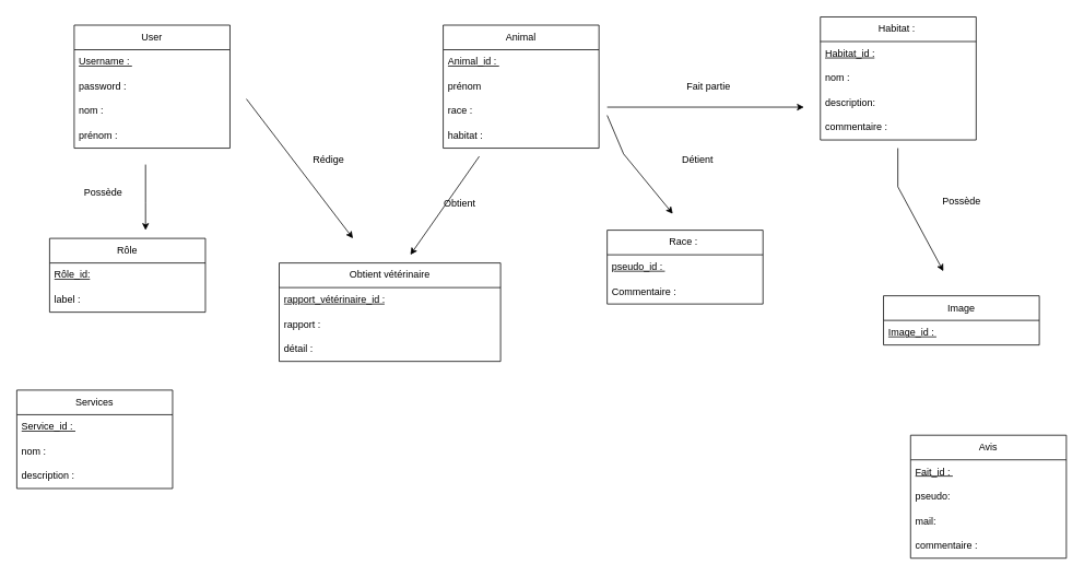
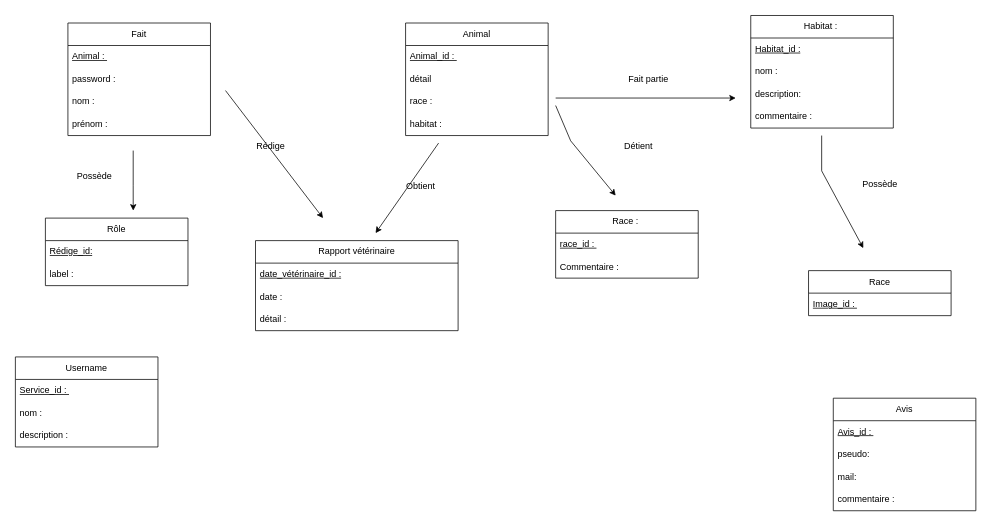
- <mxCell id="2" value="User" style="swimlane;fontStyle=0;childLayout=stackLayout;horizontal=1;startSize=30;horizontalStack=0;resizeParent=1;resizeParentMax=0;resizeLast=0;collapsible=1;marginBottom=0;whiteSpace=wrap;html=1;" vertex="1" parent="1"><mxGeometry x="90" y="30" width="190" height="150" as="geometry" /></mxCell>
+ <mxCell id="2" value="Fait" style="swimlane;fontStyle=0;childLayout=stackLayout;horizontal=1;startSize=30;horizontalStack=0;resizeParent=1;resizeParentMax=0;resizeLast=0;collapsible=1;marginBottom=0;whiteSpace=wrap;html=1;" vertex="1" parent="1"><mxGeometry x="90" y="30" width="190" height="150" as="geometry" /></mxCell>
- <mxCell id="3" value="&lt;u&gt;Username :&amp;nbsp;&lt;/u&gt;" style="text;strokeColor=none;fillColor=none;align=left;verticalAlign=middle;spacingLeft=4;spacingRight=4;overflow=hidden;points=[[0,0.5],[1,0.5]];portConstraint=eastwest;rotatable=0;whiteSpace=wrap;html=1;" vertex="1" parent="2"><mxGeometry y="30" width="190" height="30" as="geometry" /></mxCell>
+ <mxCell id="3" value="&lt;u&gt;Animal :&amp;nbsp;&lt;/u&gt;" style="text;strokeColor=none;fillColor=none;align=left;verticalAlign=middle;spacingLeft=4;spacingRight=4;overflow=hidden;points=[[0,0.5],[1,0.5]];portConstraint=eastwest;rotatable=0;whiteSpace=wrap;html=1;" vertex="1" parent="2"><mxGeometry y="30" width="190" height="30" as="geometry" /></mxCell>
- <mxCell id="17" value="prénom" style="text;strokeColor=none;fillColor=none;align=left;verticalAlign=middle;spacingLeft=4;spacingRight=4;overflow=hidden;points=[[0,0.5],[1,0.5]];portConstraint=eastwest;rotatable=0;whiteSpace=wrap;html=1;" vertex="1" parent="15"><mxGeometry y="60" width="190" height="30" as="geometry" /></mxCell>
+ <mxCell id="17" value="détail" style="text;strokeColor=none;fillColor=none;align=left;verticalAlign=middle;spacingLeft=4;spacingRight=4;overflow=hidden;points=[[0,0.5],[1,0.5]];portConstraint=eastwest;rotatable=0;whiteSpace=wrap;html=1;" vertex="1" parent="15"><mxGeometry y="60" width="190" height="30" as="geometry" /></mxCell>
- <mxCell id="49" value="Rédige" style="text;html=1;align=center;verticalAlign=middle;resizable=0;points=[];autosize=1;strokeColor=none;fillColor=none;" vertex="1" parent="1"><mxGeometry x="370" y="180" width="60" height="30" as="geometry" /></mxCell>
+ <mxCell id="49" value="Rédige" style="text;html=1;align=center;verticalAlign=middle;resizable=0;points=[];autosize=1;strokeColor=none;fillColor=none;" vertex="1" parent="1"><mxGeometry x="330" y="180" width="60" height="30" as="geometry" /></mxCell>
- <mxCell id="36" value="&lt;u&gt;pseudo_id :&amp;nbsp;&lt;/u&gt;" style="text;strokeColor=none;fillColor=none;align=left;verticalAlign=middle;spacingLeft=4;spacingRight=4;overflow=hidden;points=[[0,0.5],[1,0.5]];portConstraint=eastwest;rotatable=0;whiteSpace=wrap;html=1;" vertex="1" parent="35"><mxGeometry y="30" width="190" height="30" as="geometry" /></mxCell>
+ <mxCell id="36" value="&lt;u&gt;race_id :&amp;nbsp;&lt;/u&gt;" style="text;strokeColor=none;fillColor=none;align=left;verticalAlign=middle;spacingLeft=4;spacingRight=4;overflow=hidden;points=[[0,0.5],[1,0.5]];portConstraint=eastwest;rotatable=0;whiteSpace=wrap;html=1;" vertex="1" parent="35"><mxGeometry y="30" width="190" height="30" as="geometry" /></mxCell>
- <mxCell id="8" value="&lt;u&gt;Rôle_id:&lt;/u&gt;" style="text;strokeColor=none;fillColor=none;align=left;verticalAlign=middle;spacingLeft=4;spacingRight=4;overflow=hidden;points=[[0,0.5],[1,0.5]];portConstraint=eastwest;rotatable=0;whiteSpace=wrap;html=1;" vertex="1" parent="7"><mxGeometry y="30" width="190" height="30" as="geometry" /></mxCell>
+ <mxCell id="8" value="&lt;u&gt;Rédige_id:&lt;/u&gt;" style="text;strokeColor=none;fillColor=none;align=left;verticalAlign=middle;spacingLeft=4;spacingRight=4;overflow=hidden;points=[[0,0.5],[1,0.5]];portConstraint=eastwest;rotatable=0;whiteSpace=wrap;html=1;" vertex="1" parent="7"><mxGeometry y="30" width="190" height="30" as="geometry" /></mxCell>
- <mxCell id="31" value="Obtient vétérinaire" style="swimlane;fontStyle=0;childLayout=stackLayout;horizontal=1;startSize=30;horizontalStack=0;resizeParent=1;resizeParentMax=0;resizeLast=0;collapsible=1;marginBottom=0;whiteSpace=wrap;html=1;" vertex="1" parent="1"><mxGeometry x="340" y="320" width="270" height="120" as="geometry" /></mxCell>
+ <mxCell id="31" value="Rapport vétérinaire" style="swimlane;fontStyle=0;childLayout=stackLayout;horizontal=1;startSize=30;horizontalStack=0;resizeParent=1;resizeParentMax=0;resizeLast=0;collapsible=1;marginBottom=0;whiteSpace=wrap;html=1;" vertex="1" parent="1"><mxGeometry x="340" y="320" width="270" height="120" as="geometry" /></mxCell>
- <mxCell id="32" value="&lt;u&gt;rapport_vétérinaire_id :&lt;/u&gt;" style="text;strokeColor=none;fillColor=none;align=left;verticalAlign=middle;spacingLeft=4;spacingRight=4;overflow=hidden;points=[[0,0.5],[1,0.5]];portConstraint=eastwest;rotatable=0;whiteSpace=wrap;html=1;" vertex="1" parent="31"><mxGeometry y="30" width="270" height="30" as="geometry" /></mxCell>
+ <mxCell id="32" value="&lt;u&gt;date_vétérinaire_id :&lt;/u&gt;" style="text;strokeColor=none;fillColor=none;align=left;verticalAlign=middle;spacingLeft=4;spacingRight=4;overflow=hidden;points=[[0,0.5],[1,0.5]];portConstraint=eastwest;rotatable=0;whiteSpace=wrap;html=1;" vertex="1" parent="31"><mxGeometry y="30" width="270" height="30" as="geometry" /></mxCell>
- <mxCell id="20" value="Image" style="swimlane;fontStyle=0;childLayout=stackLayout;horizontal=1;startSize=30;horizontalStack=0;resizeParent=1;resizeParentMax=0;resizeLast=0;collapsible=1;marginBottom=0;whiteSpace=wrap;html=1;" vertex="1" parent="1"><mxGeometry x="1077" y="360" width="190" height="60" as="geometry" /></mxCell>
+ <mxCell id="20" value="Race" style="swimlane;fontStyle=0;childLayout=stackLayout;horizontal=1;startSize=30;horizontalStack=0;resizeParent=1;resizeParentMax=0;resizeLast=0;collapsible=1;marginBottom=0;whiteSpace=wrap;html=1;" vertex="1" parent="1"><mxGeometry x="1077" y="360" width="190" height="60" as="geometry" /></mxCell>
- <mxCell id="33" value="rapport :&amp;nbsp;" style="text;strokeColor=none;fillColor=none;align=left;verticalAlign=middle;spacingLeft=4;spacingRight=4;overflow=hidden;points=[[0,0.5],[1,0.5]];portConstraint=eastwest;rotatable=0;whiteSpace=wrap;html=1;" vertex="1" parent="31"><mxGeometry y="60" width="270" height="30" as="geometry" /></mxCell>
+ <mxCell id="33" value="date :&amp;nbsp;" style="text;strokeColor=none;fillColor=none;align=left;verticalAlign=middle;spacingLeft=4;spacingRight=4;overflow=hidden;points=[[0,0.5],[1,0.5]];portConstraint=eastwest;rotatable=0;whiteSpace=wrap;html=1;" vertex="1" parent="31"><mxGeometry y="60" width="270" height="30" as="geometry" /></mxCell>
- <mxCell id="27" value="Services" style="swimlane;fontStyle=0;childLayout=stackLayout;horizontal=1;startSize=30;horizontalStack=0;resizeParent=1;resizeParentMax=0;resizeLast=0;collapsible=1;marginBottom=0;whiteSpace=wrap;html=1;" vertex="1" parent="1"><mxGeometry x="20" y="475" width="190" height="120" as="geometry" /></mxCell>
+ <mxCell id="27" value="Username" style="swimlane;fontStyle=0;childLayout=stackLayout;horizontal=1;startSize=30;horizontalStack=0;resizeParent=1;resizeParentMax=0;resizeLast=0;collapsible=1;marginBottom=0;whiteSpace=wrap;html=1;" vertex="1" parent="1"><mxGeometry x="20" y="475" width="190" height="120" as="geometry" /></mxCell>
- <mxCell id="23" value="&lt;u&gt;Fait_id :&amp;nbsp;&lt;/u&gt;" style="text;strokeColor=none;fillColor=none;align=left;verticalAlign=middle;spacingLeft=4;spacingRight=4;overflow=hidden;points=[[0,0.5],[1,0.5]];portConstraint=eastwest;rotatable=0;whiteSpace=wrap;html=1;" vertex="1" parent="22"><mxGeometry y="30" width="190" height="30" as="geometry" /></mxCell>
+ <mxCell id="23" value="&lt;u&gt;Avis_id :&amp;nbsp;&lt;/u&gt;" style="text;strokeColor=none;fillColor=none;align=left;verticalAlign=middle;spacingLeft=4;spacingRight=4;overflow=hidden;points=[[0,0.5],[1,0.5]];portConstraint=eastwest;rotatable=0;whiteSpace=wrap;html=1;" vertex="1" parent="22"><mxGeometry y="30" width="190" height="30" as="geometry" /></mxCell>
